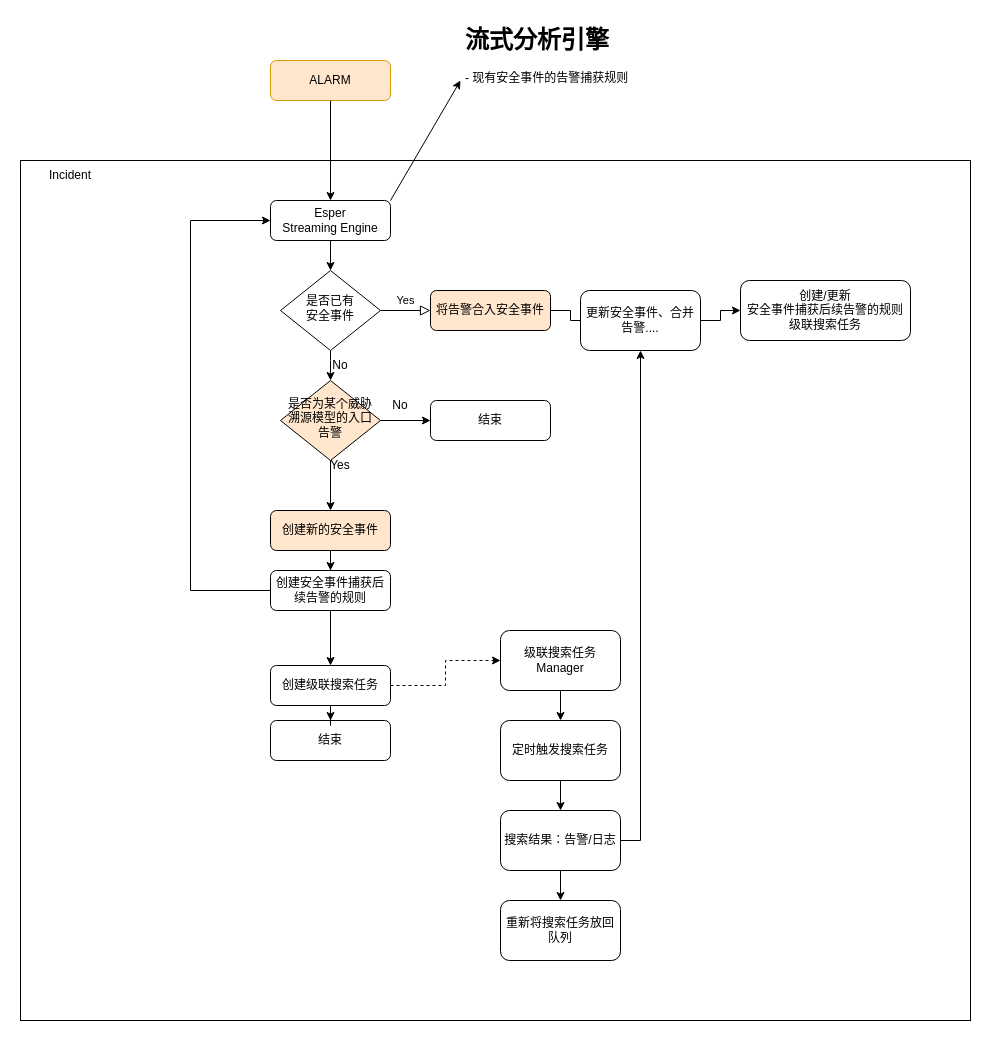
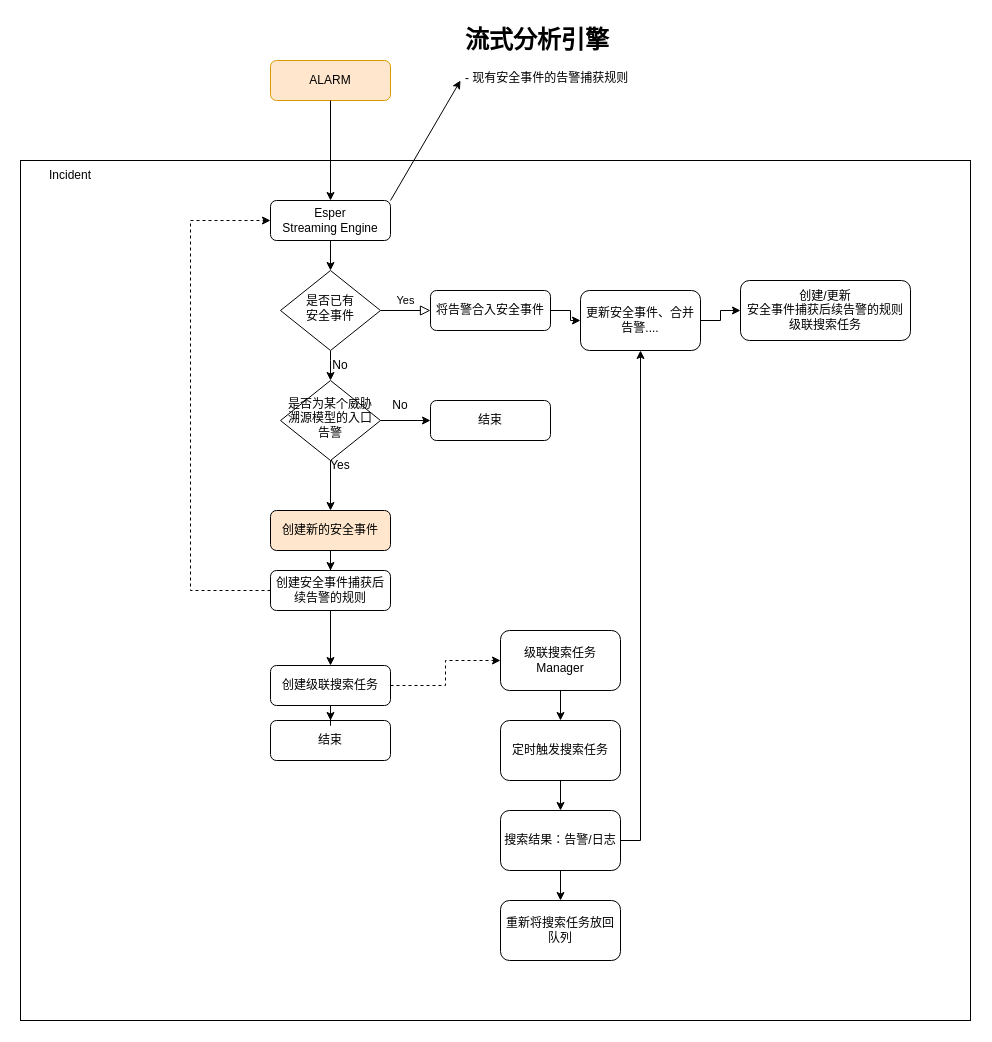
- <mxCell id="8" value="将告警合入安全事件" style="rounded=1;whiteSpace=wrap;html=1;fontSize=12;glass=0;strokeWidth=1;shadow=0;fillColor=#ffe6cc;" parent="1" vertex="1"><mxGeometry x="430" y="290" width="120" height="40" as="geometry" /></mxCell>
+ <mxCell id="8" value="将告警合入安全事件" style="rounded=1;whiteSpace=wrap;html=1;fontSize=12;glass=0;strokeWidth=1;shadow=0;" parent="1" vertex="1"><mxGeometry x="430" y="290" width="120" height="40" as="geometry" /></mxCell>
- <mxCell id="7" style="edgeStyle=orthogonalEdgeStyle;rounded=0;orthogonalLoop=1;jettySize=auto;html=1;endArrow=none;" edge="1" parent="1" source="8" target="19"><mxGeometry relative="1" as="geometry" /></mxCell>
+ <mxCell id="7" style="edgeStyle=orthogonalEdgeStyle;rounded=0;orthogonalLoop=1;jettySize=auto;html=1;" edge="1" parent="1" source="8" target="19"><mxGeometry relative="1" as="geometry" /></mxCell>
- <mxCell id="9" style="edgeStyle=orthogonalEdgeStyle;rounded=0;orthogonalLoop=1;jettySize=auto;html=1;entryX=0;entryY=0.5;entryDx=0;entryDy=0;" edge="1" parent="1" source="11" target="15"><mxGeometry relative="1" as="geometry"><Array as="points"><mxPoint x="190" y="590" /><mxPoint x="190" y="220" /></Array></mxGeometry></mxCell>
+ <mxCell id="9" style="edgeStyle=orthogonalEdgeStyle;rounded=0;orthogonalLoop=1;jettySize=auto;html=1;entryX=0;entryY=0.5;entryDx=0;entryDy=0;dashed=1;" edge="1" parent="1" source="11" target="15"><mxGeometry relative="1" as="geometry"><Array as="points"><mxPoint x="190" y="590" /><mxPoint x="190" y="220" /></Array></mxGeometry></mxCell>
- <mxCell id="25" value="是否为某个威胁溯源模型的入口告警" style="rhombus;whiteSpace=wrap;html=1;shadow=0;fontFamily=Helvetica;fontSize=12;align=center;strokeWidth=1;spacing=6;spacingTop=-4;fillColor=#ffe6cc;" vertex="1" parent="1"><mxGeometry x="280" y="380" width="100" height="80" as="geometry" /></mxCell>
+ <mxCell id="25" value="是否为某个威胁溯源模型的入口告警" style="rhombus;whiteSpace=wrap;html=1;shadow=0;fontFamily=Helvetica;fontSize=12;align=center;strokeWidth=1;spacing=6;spacingTop=-4;" vertex="1" parent="1"><mxGeometry x="280" y="380" width="100" height="80" as="geometry" /></mxCell>
